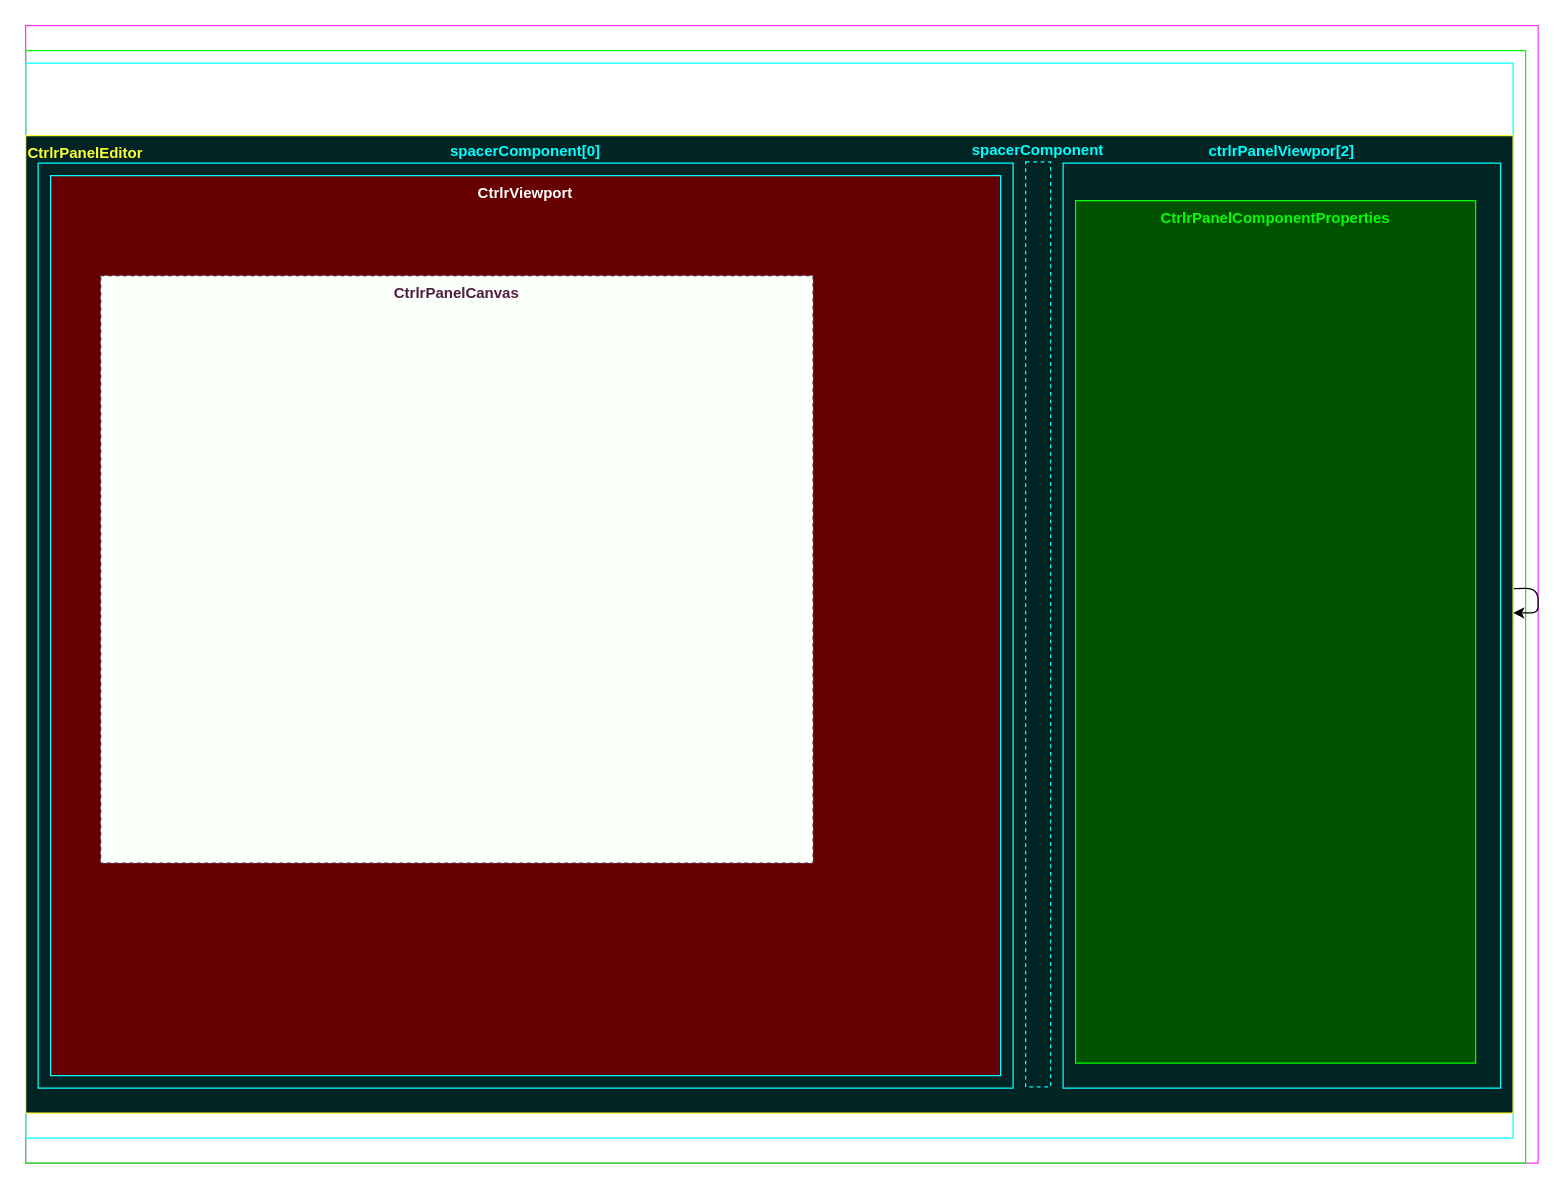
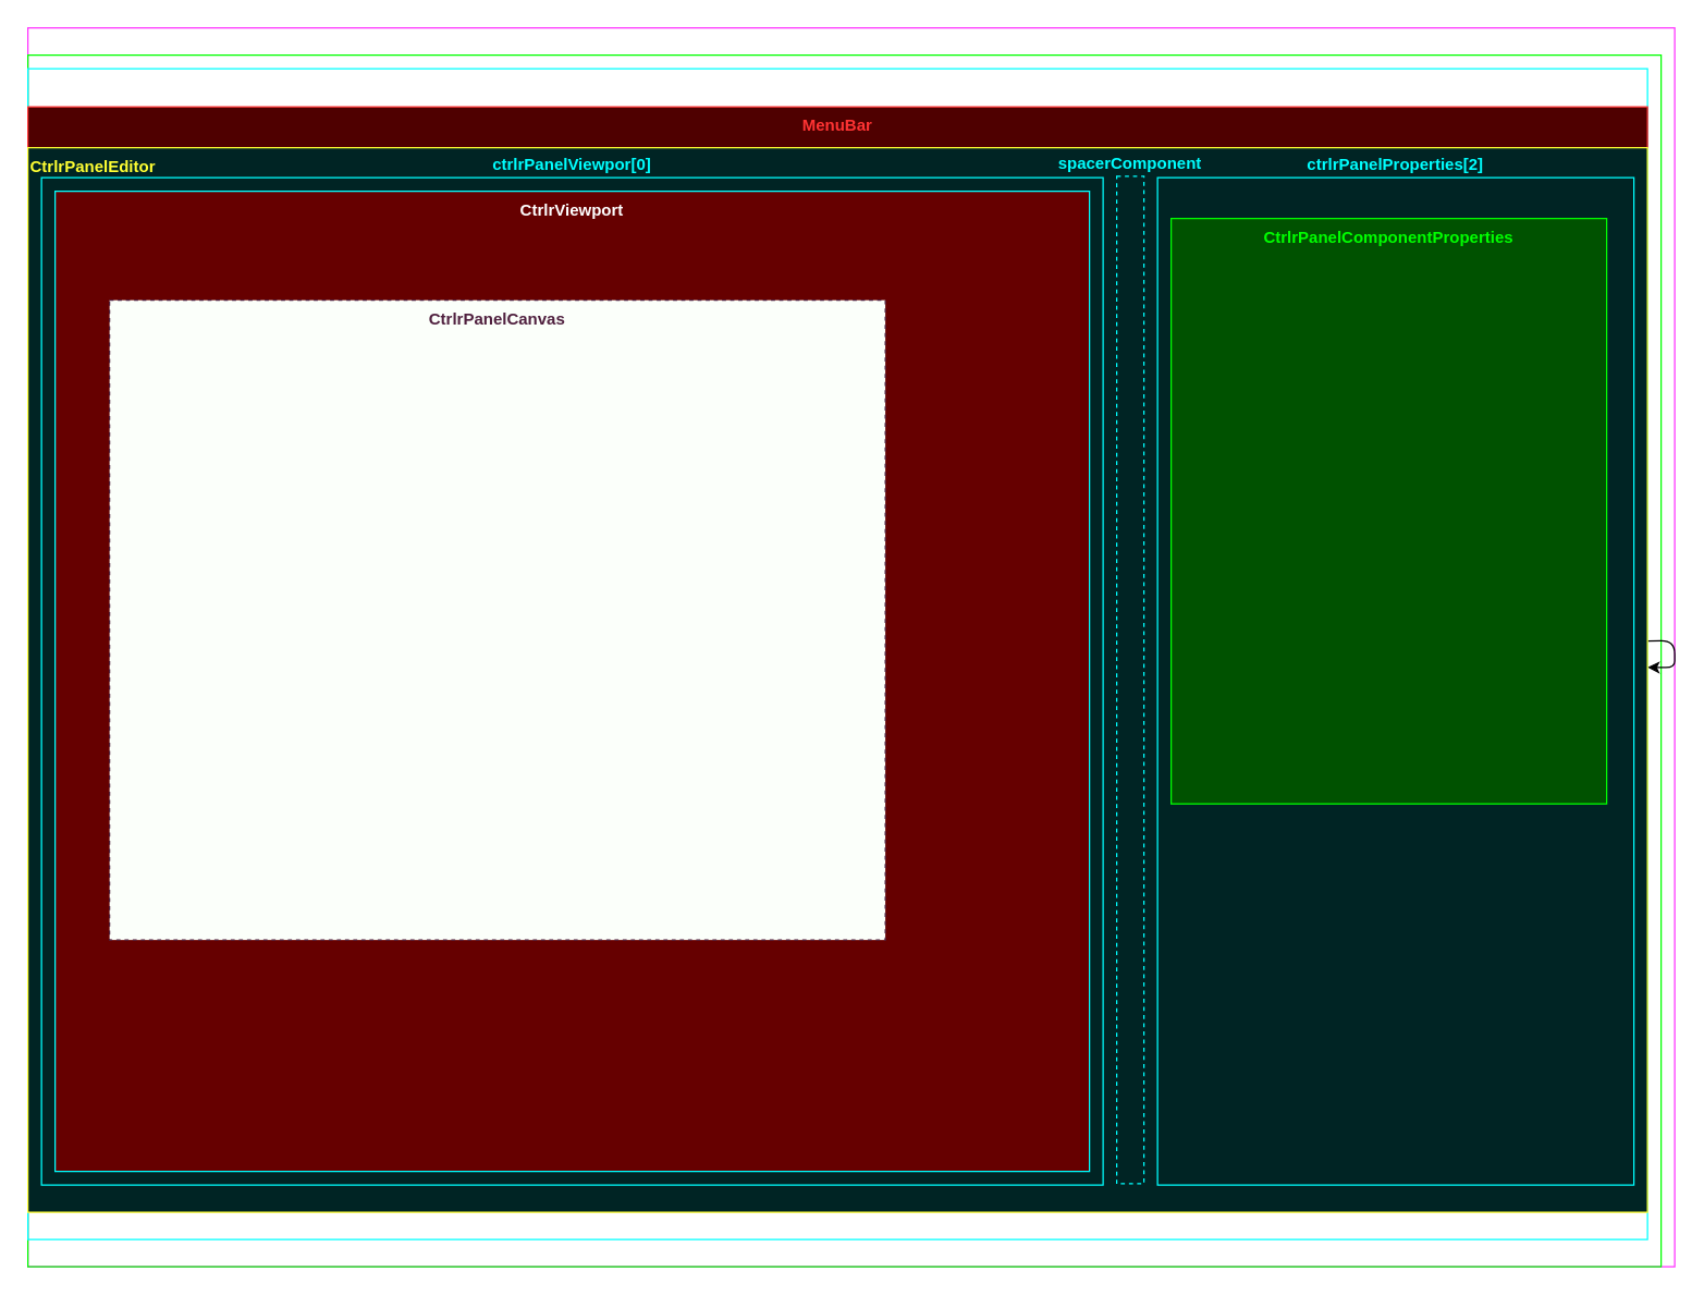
+ <mxCell id="6" value="MenuBar" style="rounded=0;whiteSpace=wrap;html=1;fillColor=#4F0000;fillStyle=solid;fontColor=#FF3333;horizontal=1;verticalAlign=top;align=center;strokeColor=#FF3333;fontStyle=1" vertex="1" parent="1"><mxGeometry x="20" y="78" width="1190" height="30" as="geometry" /></mxCell>
- <mxCell id="8" value="spacerComponent[0]" style="rounded=0;whiteSpace=wrap;html=1;fillColor=#002424;fillStyle=solid;fontColor=#00FFFF;horizontal=1;verticalAlign=bottom;align=center;strokeColor=#00FFFF;labelPosition=center;verticalLabelPosition=top;fontStyle=1" vertex="1" parent="1"><mxGeometry x="30" y="130" width="780" height="740" as="geometry" /></mxCell>
+ <mxCell id="8" value="ctrlrPanelViewpor[0]" style="rounded=0;whiteSpace=wrap;html=1;fillColor=#002424;fillStyle=solid;fontColor=#00FFFF;horizontal=1;verticalAlign=bottom;align=center;strokeColor=#00FFFF;labelPosition=center;verticalLabelPosition=top;fontStyle=1" vertex="1" parent="1"><mxGeometry x="30" y="130" width="780" height="740" as="geometry" /></mxCell>
- <mxCell id="10" value="ctrlrPanelViewpor[2]" style="rounded=0;whiteSpace=wrap;html=1;fillColor=#002424;fillStyle=solid;fontColor=#00FFFF;horizontal=1;verticalAlign=bottom;align=center;strokeColor=#00FFFF;labelPosition=center;verticalLabelPosition=top;fontStyle=1" vertex="1" parent="1"><mxGeometry x="850" y="130" width="350" height="740" as="geometry" /></mxCell>
+ <mxCell id="10" value="ctrlrPanelProperties[2]" style="rounded=0;whiteSpace=wrap;html=1;fillColor=#002424;fillStyle=solid;fontColor=#00FFFF;horizontal=1;verticalAlign=bottom;align=center;strokeColor=#00FFFF;labelPosition=center;verticalLabelPosition=top;fontStyle=1" vertex="1" parent="1"><mxGeometry x="850" y="130" width="350" height="740" as="geometry" /></mxCell>
- <mxCell id="11" value="CtrlrPanelComponentProperties" style="rounded=0;whiteSpace=wrap;html=1;fillColor=#005200;fillStyle=solid;fontColor=#00FF00;horizontal=1;verticalAlign=top;align=center;strokeColor=#00FF00;labelPosition=center;verticalLabelPosition=middle;fontStyle=1" vertex="1" parent="1"><mxGeometry x="860" y="160" width="320" height="690" as="geometry" /></mxCell>
+ <mxCell id="11" value="CtrlrPanelComponentProperties" style="rounded=0;whiteSpace=wrap;html=1;fillColor=#005200;fillStyle=solid;fontColor=#00FF00;horizontal=1;verticalAlign=top;align=center;strokeColor=#00FF00;labelPosition=center;verticalLabelPosition=middle;fontStyle=1" vertex="1" parent="1"><mxGeometry x="860" y="160" width="320" height="430" as="geometry" /></mxCell>
